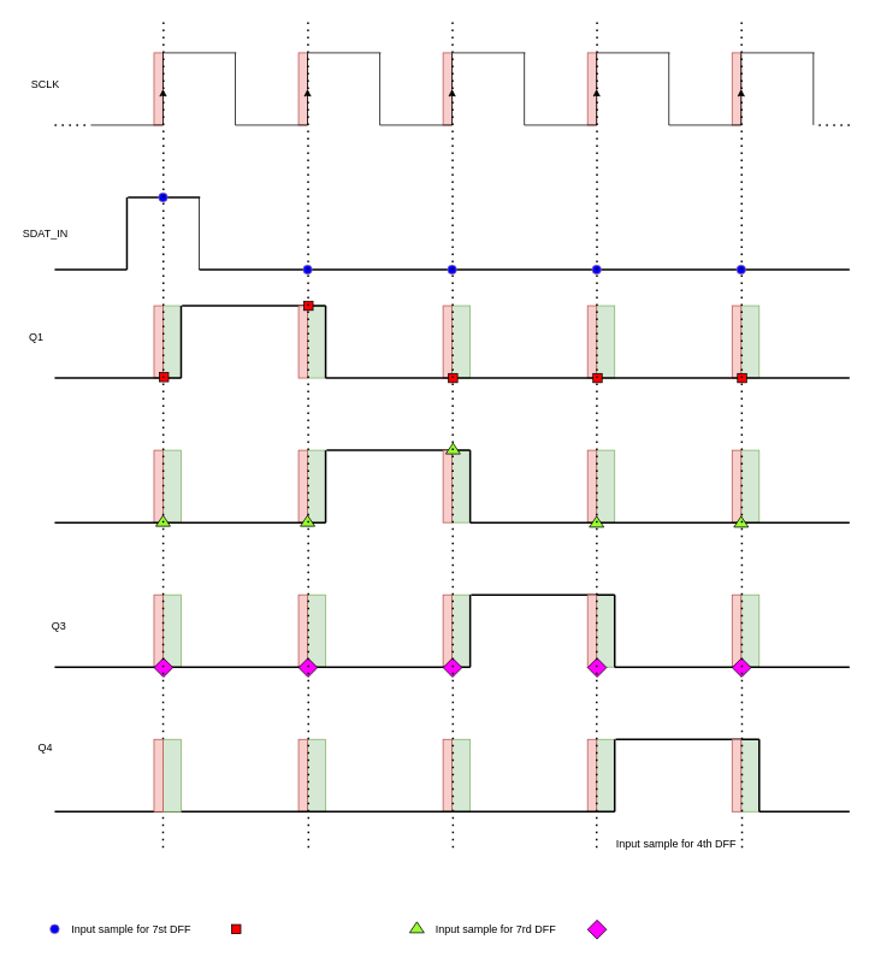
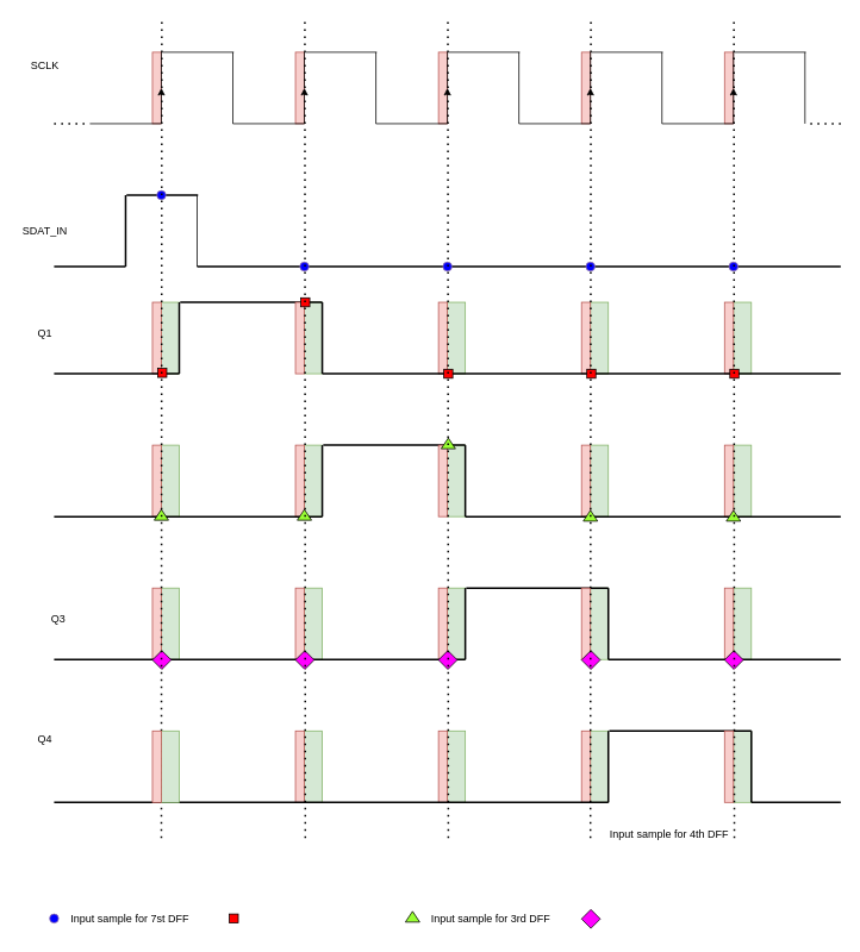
- <mxCell id="37" value="SCLK" style="text;html=1;strokeColor=none;fillColor=none;align=center;verticalAlign=middle;whiteSpace=wrap;rounded=0;" parent="1" vertex="1"><mxGeometry x="20" y="78" width="60" height="30" as="geometry" /></mxCell>
+ <mxCell id="37" value="SCLK" style="text;html=1;strokeColor=none;fillColor=none;align=center;verticalAlign=middle;whiteSpace=wrap;rounded=0;" parent="1" vertex="1"><mxGeometry x="20" y="58" width="60" height="30" as="geometry" /></mxCell>
- <mxCell id="38" value="Q1" style="text;html=1;strokeColor=none;fillColor=none;align=center;verticalAlign=middle;whiteSpace=wrap;rounded=0;" parent="1" vertex="1"><mxGeometry x="10" y="358" width="60" height="30" as="geometry" /></mxCell>
+ <mxCell id="38" value="Q1" style="text;html=1;strokeColor=none;fillColor=none;align=center;verticalAlign=middle;whiteSpace=wrap;rounded=0;" parent="1" vertex="1"><mxGeometry x="20" y="358" width="60" height="30" as="geometry" /></mxCell>
- <mxCell id="81" value="Input sample for 7rd DFF" style="text;html=1;strokeColor=none;fillColor=none;align=left;verticalAlign=middle;whiteSpace=wrap;rounded=0;" parent="1" vertex="1"><mxGeometry x="480" y="1014" width="163" height="30" as="geometry" /></mxCell>
+ <mxCell id="81" value="Input sample for 3rd DFF" style="text;html=1;strokeColor=none;fillColor=none;align=left;verticalAlign=middle;whiteSpace=wrap;rounded=0;" parent="1" vertex="1"><mxGeometry x="480" y="1014" width="163" height="30" as="geometry" /></mxCell>
